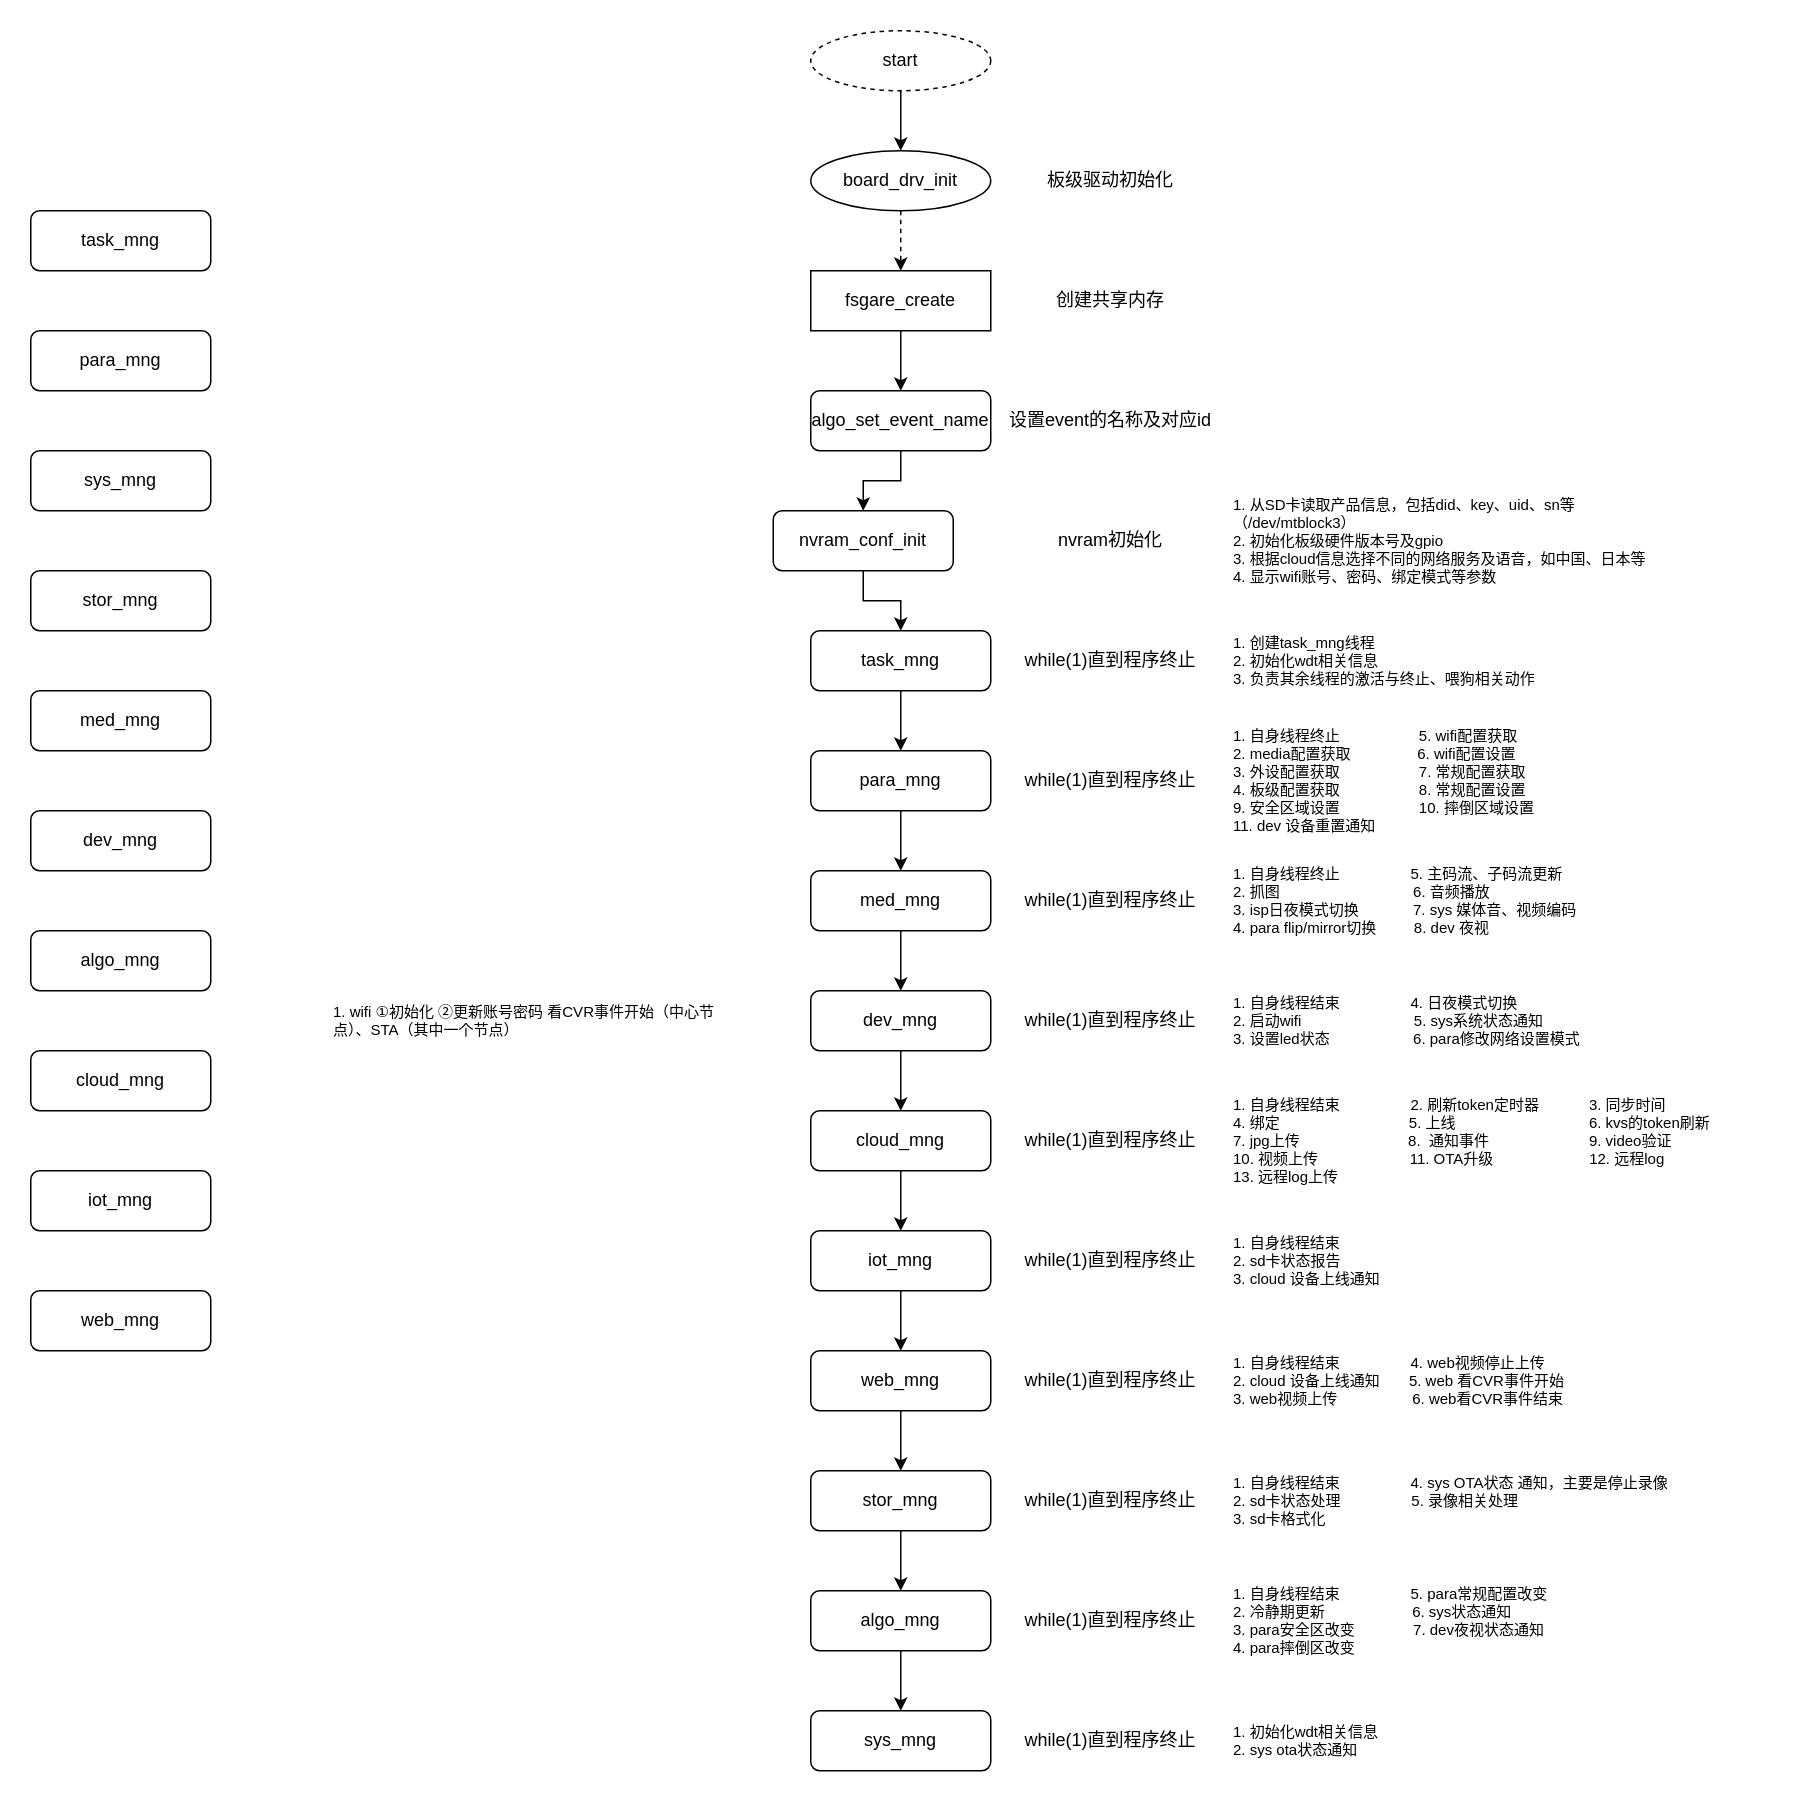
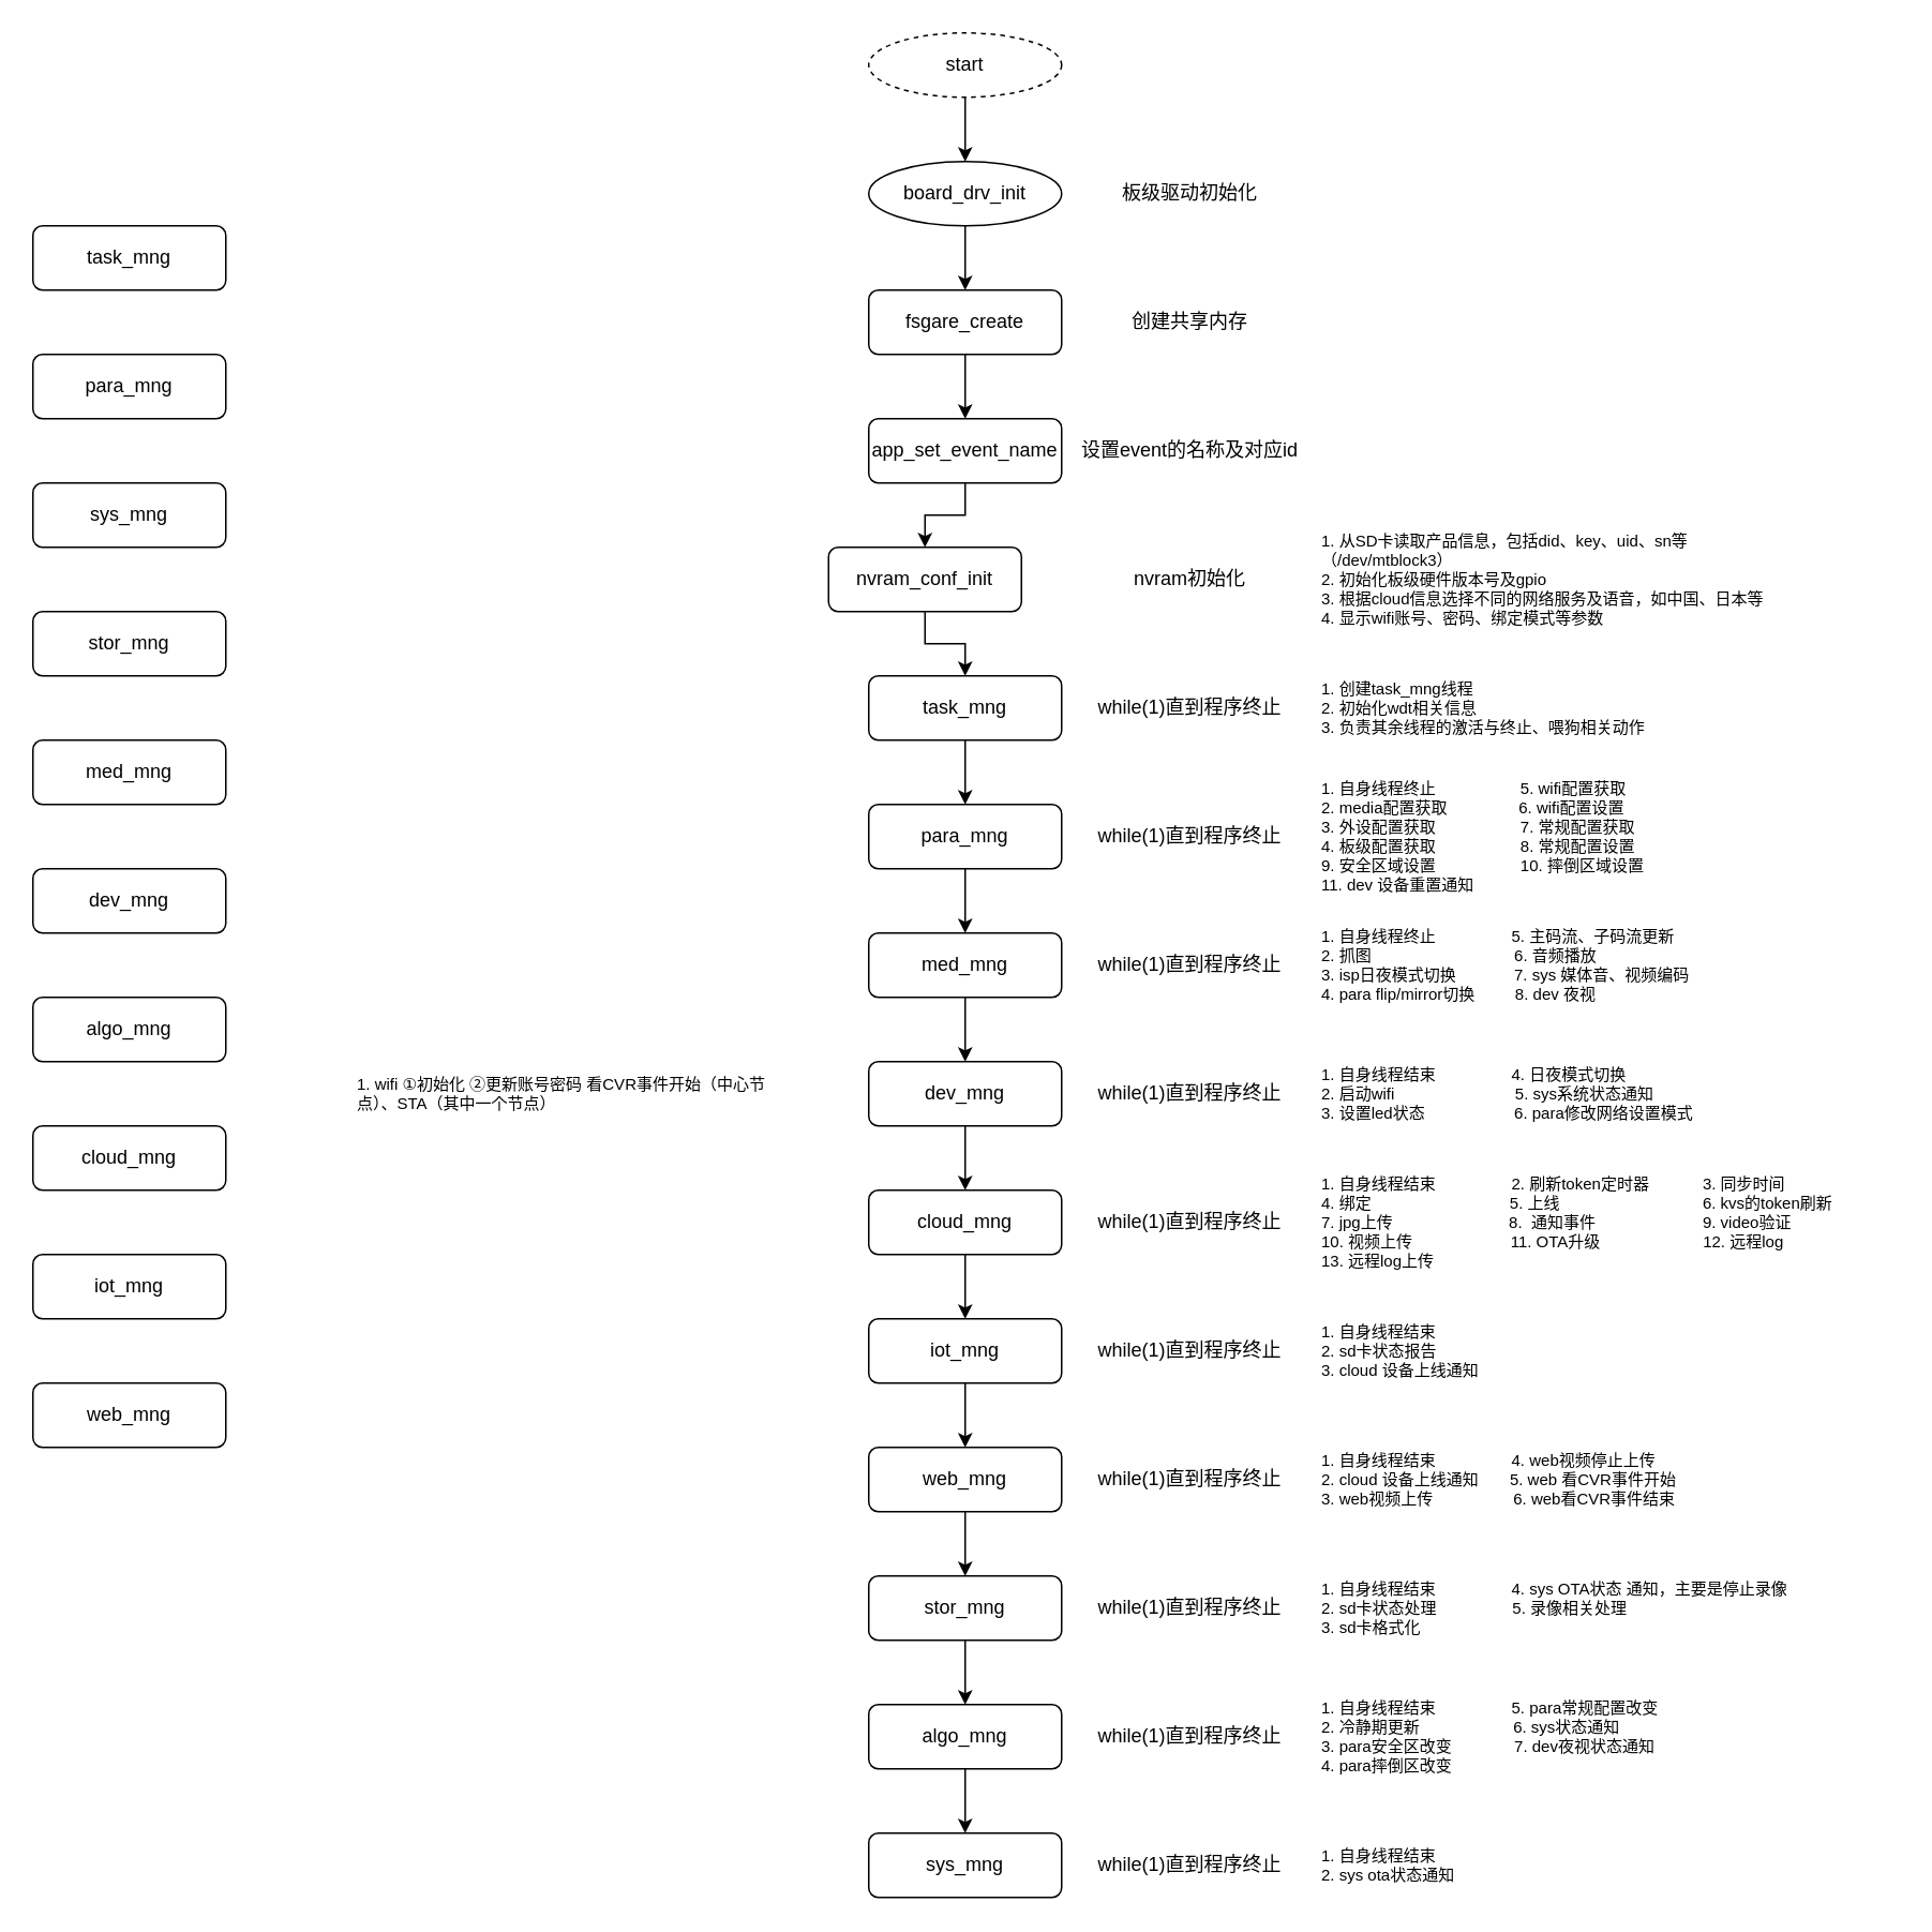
- <mxCell id="14" style="edgeStyle=orthogonalEdgeStyle;rounded=0;orthogonalLoop=1;jettySize=auto;html=1;exitX=0.5;exitY=1;exitDx=0;exitDy=0;entryX=0.5;entryY=0;entryDx=0;entryDy=0;dashed=1;" edge="1" parent="1" source="15" target="17"><mxGeometry relative="1" as="geometry" /></mxCell>
+ <mxCell id="14" style="edgeStyle=orthogonalEdgeStyle;rounded=0;orthogonalLoop=1;jettySize=auto;html=1;exitX=0.5;exitY=1;exitDx=0;exitDy=0;entryX=0.5;entryY=0;entryDx=0;entryDy=0;" edge="1" parent="1" source="15" target="17"><mxGeometry relative="1" as="geometry" /></mxCell>
- <mxCell id="17" value="fsgare_create" style="whiteSpace=wrap;html=1;rounded=0;" vertex="1" parent="1"><mxGeometry x="540" y="180" width="120" height="40" as="geometry" /></mxCell>
+ <mxCell id="17" value="fsgare_create" style="rounded=1;whiteSpace=wrap;html=1;" vertex="1" parent="1"><mxGeometry x="540" y="180" width="120" height="40" as="geometry" /></mxCell>
- <mxCell id="21" value="algo_set_event_name" style="rounded=1;whiteSpace=wrap;html=1;" vertex="1" parent="1"><mxGeometry x="540" y="260" width="120" height="40" as="geometry" /></mxCell>
+ <mxCell id="21" value="app_set_event_name" style="rounded=1;whiteSpace=wrap;html=1;" vertex="1" parent="1"><mxGeometry x="540" y="260" width="120" height="40" as="geometry" /></mxCell>
- <mxCell id="64" value="1. 初始化wdt相关信息&lt;br&gt;2. sys ota状态通知&amp;nbsp; &amp;nbsp; &amp;nbsp; &amp;nbsp; &amp;nbsp; &amp;nbsp; &amp;nbsp;" style="text;html=1;strokeColor=none;fillColor=none;align=left;verticalAlign=middle;whiteSpace=wrap;rounded=0;fontSize=10;" vertex="1" parent="1"><mxGeometry x="820" y="1140" width="300" height="40" as="geometry" /></mxCell>
+ <mxCell id="64" value="1. 自身线程结束&lt;br&gt;2. sys ota状态通知&amp;nbsp; &amp;nbsp; &amp;nbsp; &amp;nbsp; &amp;nbsp; &amp;nbsp; &amp;nbsp;" style="text;html=1;strokeColor=none;fillColor=none;align=left;verticalAlign=middle;whiteSpace=wrap;rounded=0;fontSize=10;" vertex="1" parent="1"><mxGeometry x="820" y="1140" width="300" height="40" as="geometry" /></mxCell>
